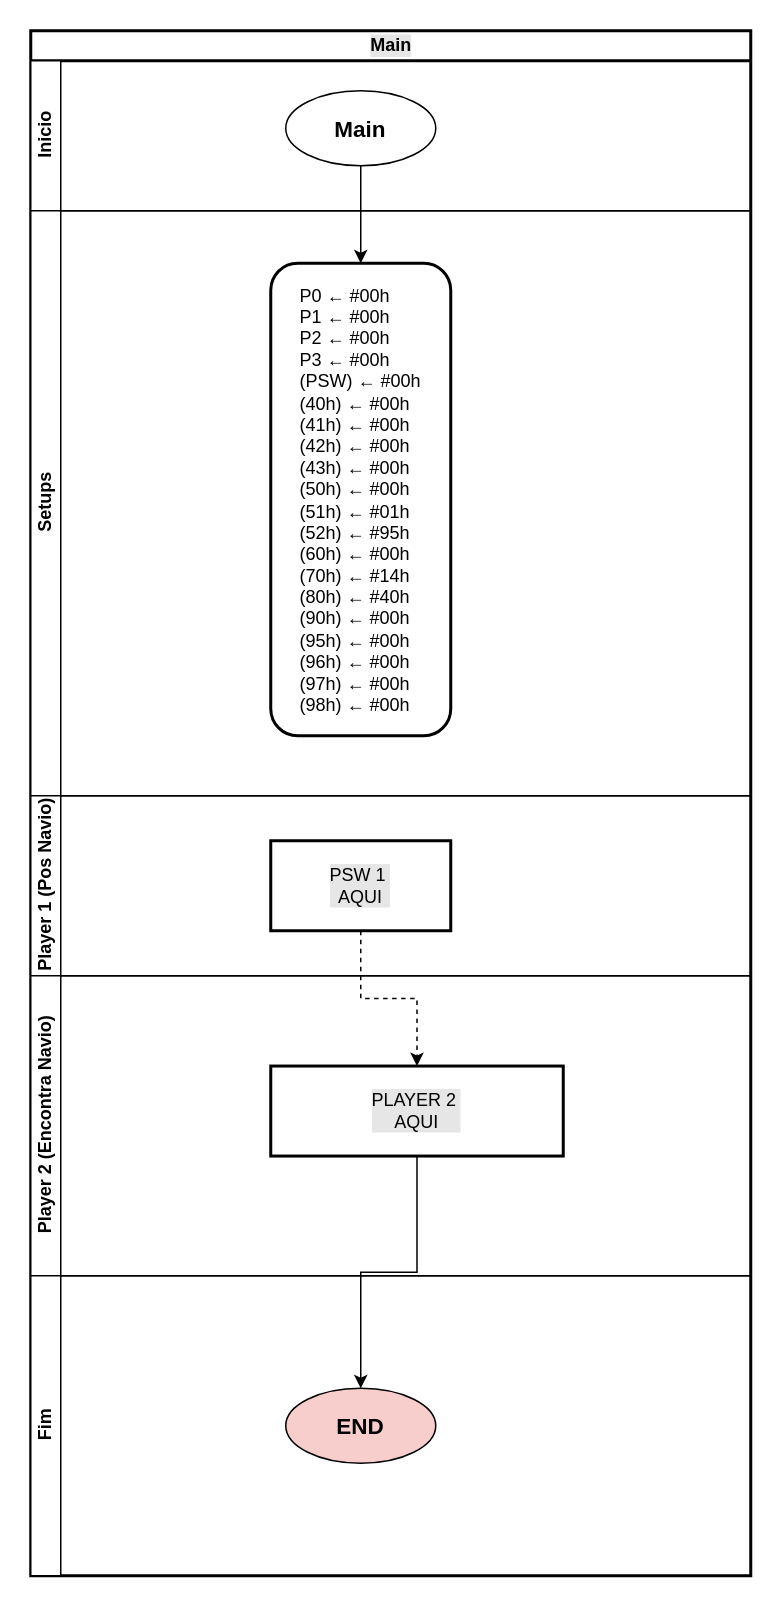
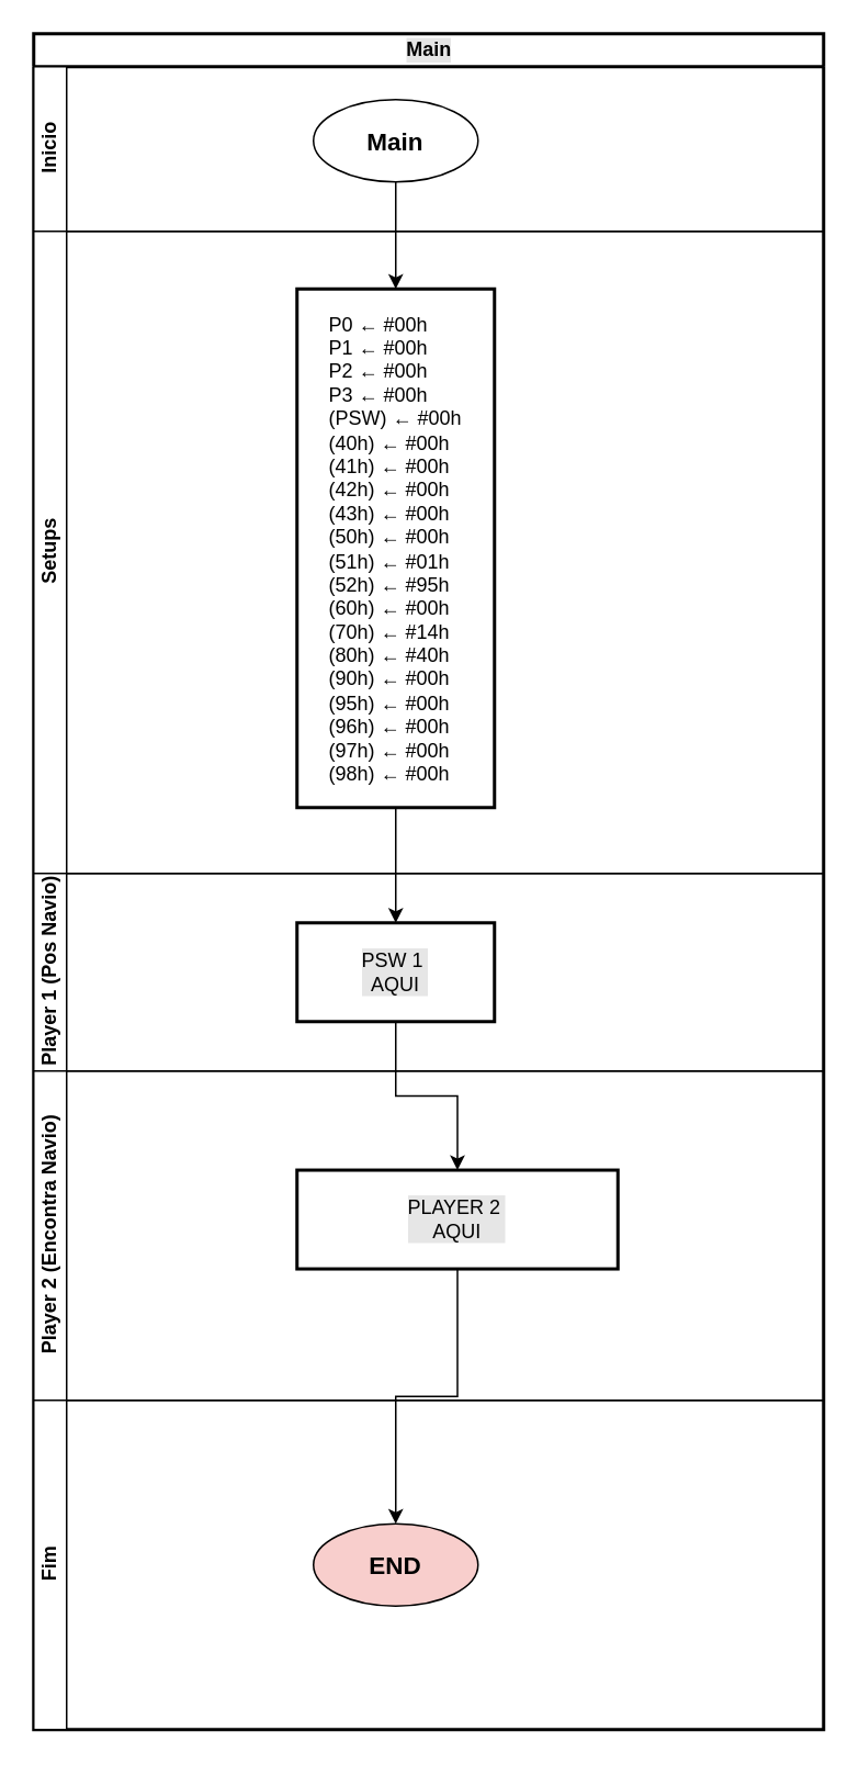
- <mxCell id="6" value="&lt;div style=&quot;text-align: left&quot;&gt;&lt;span&gt;&lt;font style=&quot;font-size: 12px&quot;&gt;P0 ← #00h&lt;br&gt;&lt;/font&gt;&lt;/span&gt;&lt;/div&gt;&lt;div style=&quot;text-align: left&quot;&gt;&lt;span&gt;&lt;font style=&quot;font-size: 12px&quot;&gt;&lt;span&gt;P1 ← #00h&lt;/span&gt;&lt;br&gt;&lt;/font&gt;&lt;/span&gt;&lt;/div&gt;&lt;div style=&quot;text-align: left&quot;&gt;&lt;span&gt;&lt;font style=&quot;font-size: 12px&quot;&gt;P2 ← #00h&lt;/font&gt;&lt;/span&gt;&lt;/div&gt;&lt;div style=&quot;text-align: left&quot;&gt;&lt;span&gt;&lt;font style=&quot;font-size: 12px&quot;&gt;&lt;span&gt;P3&amp;nbsp;← #00h&lt;/span&gt;&lt;span&gt;&lt;br&gt;&lt;/span&gt;&lt;/font&gt;&lt;/span&gt;&lt;/div&gt;&lt;div style=&quot;text-align: left&quot;&gt;&lt;span&gt;&lt;font style=&quot;font-size: 12px&quot;&gt;(PSW)&amp;nbsp;← #00h&lt;/font&gt;&lt;/span&gt;&lt;/div&gt;&lt;div style=&quot;text-align: left&quot;&gt;&lt;span&gt;(40h) ← #00h&lt;/span&gt;&lt;/div&gt;&lt;div style=&quot;text-align: left&quot;&gt;(41h) ← #00h&lt;span&gt;&lt;br&gt;&lt;/span&gt;&lt;/div&gt;&lt;div style=&quot;text-align: left&quot;&gt;(42h) ← #00h&lt;br&gt;&lt;/div&gt;&lt;div style=&quot;text-align: left&quot;&gt;(43h) ← #00h&lt;br&gt;&lt;/div&gt;&lt;div style=&quot;text-align: left&quot;&gt;(50h) ← #00h&lt;br&gt;&lt;/div&gt;&lt;div style=&quot;text-align: left&quot;&gt;(51h) ← #01h&lt;br&gt;&lt;/div&gt;&lt;div style=&quot;text-align: left&quot;&gt;(52h) ← #95h&lt;span&gt;&lt;br&gt;&lt;/span&gt;&lt;/div&gt;&lt;div style=&quot;text-align: left&quot;&gt;(60h) ← #00h&lt;br&gt;&lt;/div&gt;&lt;div style=&quot;text-align: left&quot;&gt;(70h) ← #14h&lt;span&gt;&lt;br&gt;&lt;/span&gt;&lt;/div&gt;&lt;div style=&quot;text-align: left&quot;&gt;&lt;span style=&quot;text-align: center&quot;&gt;(80h)&amp;nbsp;← #40h&lt;/span&gt;&lt;/div&gt;&lt;div style=&quot;text-align: left&quot;&gt;(90h) ← #00h&lt;span&gt;&lt;br&gt;&lt;/span&gt;&lt;/div&gt;&lt;div style=&quot;text-align: left&quot;&gt;(95h) ← #00h&lt;br&gt;&lt;/div&gt;&lt;div style=&quot;text-align: left&quot;&gt;(96h) ← #00h&lt;br&gt;&lt;/div&gt;&lt;div style=&quot;text-align: left&quot;&gt;(97h) ← #00h&lt;br&gt;&lt;/div&gt;&lt;div style=&quot;text-align: left&quot;&gt;(98h) ← #00h&lt;br&gt;&lt;/div&gt;" style="whiteSpace=wrap;html=1;shadow=0;glass=0;comic=0;labelBackgroundColor=#FFFFFF;strokeColor=#000000;strokeWidth=2;fillColor=#FFFFFF;gradientColor=none;rounded=1;" parent="5" vertex="1"><mxGeometry x="160" y="35" width="120" height="315" as="geometry" /></mxCell>
+ <mxCell id="6" value="&lt;div style=&quot;text-align: left&quot;&gt;&lt;span&gt;&lt;font style=&quot;font-size: 12px&quot;&gt;P0 ← #00h&lt;br&gt;&lt;/font&gt;&lt;/span&gt;&lt;/div&gt;&lt;div style=&quot;text-align: left&quot;&gt;&lt;span&gt;&lt;font style=&quot;font-size: 12px&quot;&gt;&lt;span&gt;P1 ← #00h&lt;/span&gt;&lt;br&gt;&lt;/font&gt;&lt;/span&gt;&lt;/div&gt;&lt;div style=&quot;text-align: left&quot;&gt;&lt;span&gt;&lt;font style=&quot;font-size: 12px&quot;&gt;P2 ← #00h&lt;/font&gt;&lt;/span&gt;&lt;/div&gt;&lt;div style=&quot;text-align: left&quot;&gt;&lt;span&gt;&lt;font style=&quot;font-size: 12px&quot;&gt;&lt;span&gt;P3&amp;nbsp;← #00h&lt;/span&gt;&lt;span&gt;&lt;br&gt;&lt;/span&gt;&lt;/font&gt;&lt;/span&gt;&lt;/div&gt;&lt;div style=&quot;text-align: left&quot;&gt;&lt;span&gt;&lt;font style=&quot;font-size: 12px&quot;&gt;(PSW)&amp;nbsp;← #00h&lt;/font&gt;&lt;/span&gt;&lt;/div&gt;&lt;div style=&quot;text-align: left&quot;&gt;&lt;span&gt;(40h) ← #00h&lt;/span&gt;&lt;/div&gt;&lt;div style=&quot;text-align: left&quot;&gt;(41h) ← #00h&lt;span&gt;&lt;br&gt;&lt;/span&gt;&lt;/div&gt;&lt;div style=&quot;text-align: left&quot;&gt;(42h) ← #00h&lt;br&gt;&lt;/div&gt;&lt;div style=&quot;text-align: left&quot;&gt;(43h) ← #00h&lt;br&gt;&lt;/div&gt;&lt;div style=&quot;text-align: left&quot;&gt;(50h) ← #00h&lt;br&gt;&lt;/div&gt;&lt;div style=&quot;text-align: left&quot;&gt;(51h) ← #01h&lt;br&gt;&lt;/div&gt;&lt;div style=&quot;text-align: left&quot;&gt;(52h) ← #95h&lt;span&gt;&lt;br&gt;&lt;/span&gt;&lt;/div&gt;&lt;div style=&quot;text-align: left&quot;&gt;(60h) ← #00h&lt;br&gt;&lt;/div&gt;&lt;div style=&quot;text-align: left&quot;&gt;(70h) ← #14h&lt;span&gt;&lt;br&gt;&lt;/span&gt;&lt;/div&gt;&lt;div style=&quot;text-align: left&quot;&gt;&lt;span style=&quot;text-align: center&quot;&gt;(80h)&amp;nbsp;← #40h&lt;/span&gt;&lt;/div&gt;&lt;div style=&quot;text-align: left&quot;&gt;(90h) ← #00h&lt;span&gt;&lt;br&gt;&lt;/span&gt;&lt;/div&gt;&lt;div style=&quot;text-align: left&quot;&gt;(95h) ← #00h&lt;br&gt;&lt;/div&gt;&lt;div style=&quot;text-align: left&quot;&gt;(96h) ← #00h&lt;br&gt;&lt;/div&gt;&lt;div style=&quot;text-align: left&quot;&gt;(97h) ← #00h&lt;br&gt;&lt;/div&gt;&lt;div style=&quot;text-align: left&quot;&gt;(98h) ← #00h&lt;br&gt;&lt;/div&gt;" style="rounded=0;whiteSpace=wrap;html=1;shadow=0;glass=0;comic=0;labelBackgroundColor=#FFFFFF;strokeColor=#000000;strokeWidth=2;fillColor=#FFFFFF;gradientColor=none;" parent="5" vertex="1"><mxGeometry x="160" y="35" width="120" height="315" as="geometry" /></mxCell>
+ <mxCell id="16" style="edgeStyle=orthogonalEdgeStyle;rounded=0;orthogonalLoop=1;jettySize=auto;html=1;exitX=0.5;exitY=1;exitDx=0;exitDy=0;entryX=0.5;entryY=0;entryDx=0;entryDy=0;" parent="2" source="6" target="8" edge="1"><mxGeometry relative="1" as="geometry" /></mxCell>
- <mxCell id="13" value="" style="edgeStyle=orthogonalEdgeStyle;rounded=0;orthogonalLoop=1;jettySize=auto;html=1;dashed=1;" parent="2" source="8" target="10" edge="1"><mxGeometry relative="1" as="geometry" /></mxCell>
+ <mxCell id="13" value="" style="edgeStyle=orthogonalEdgeStyle;rounded=0;orthogonalLoop=1;jettySize=auto;html=1;" parent="2" source="8" target="10" edge="1"><mxGeometry relative="1" as="geometry" /></mxCell>
